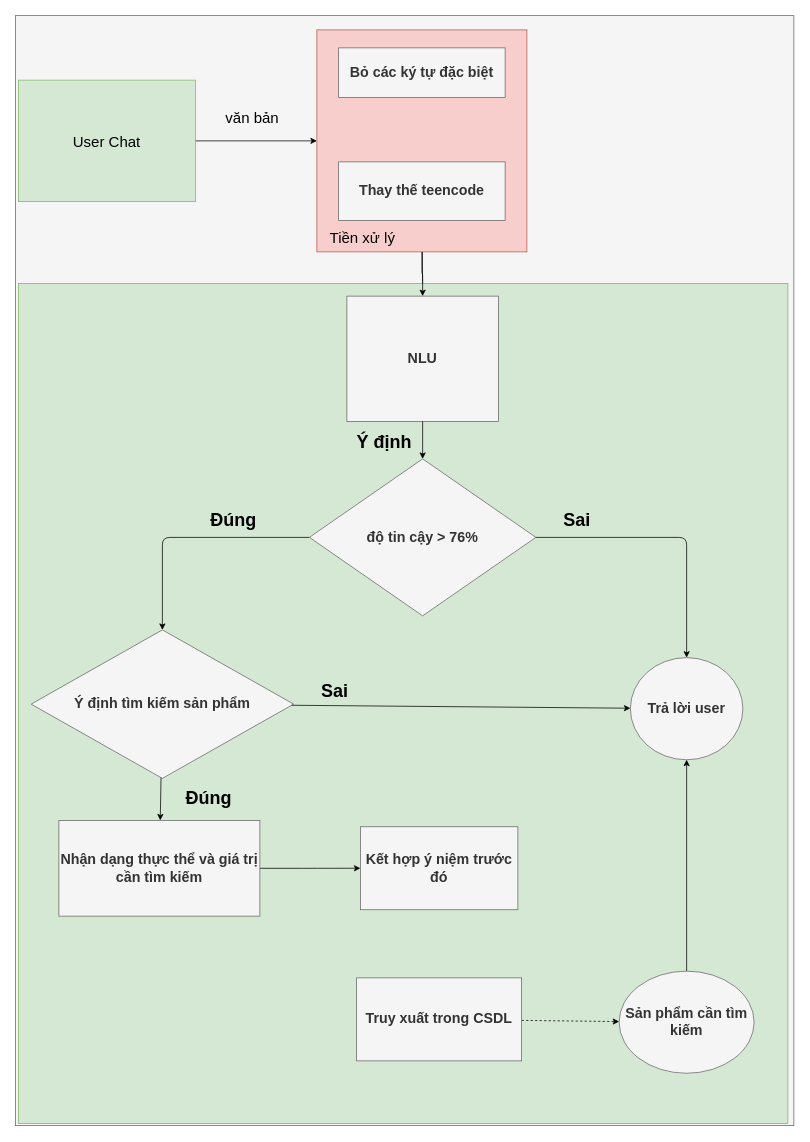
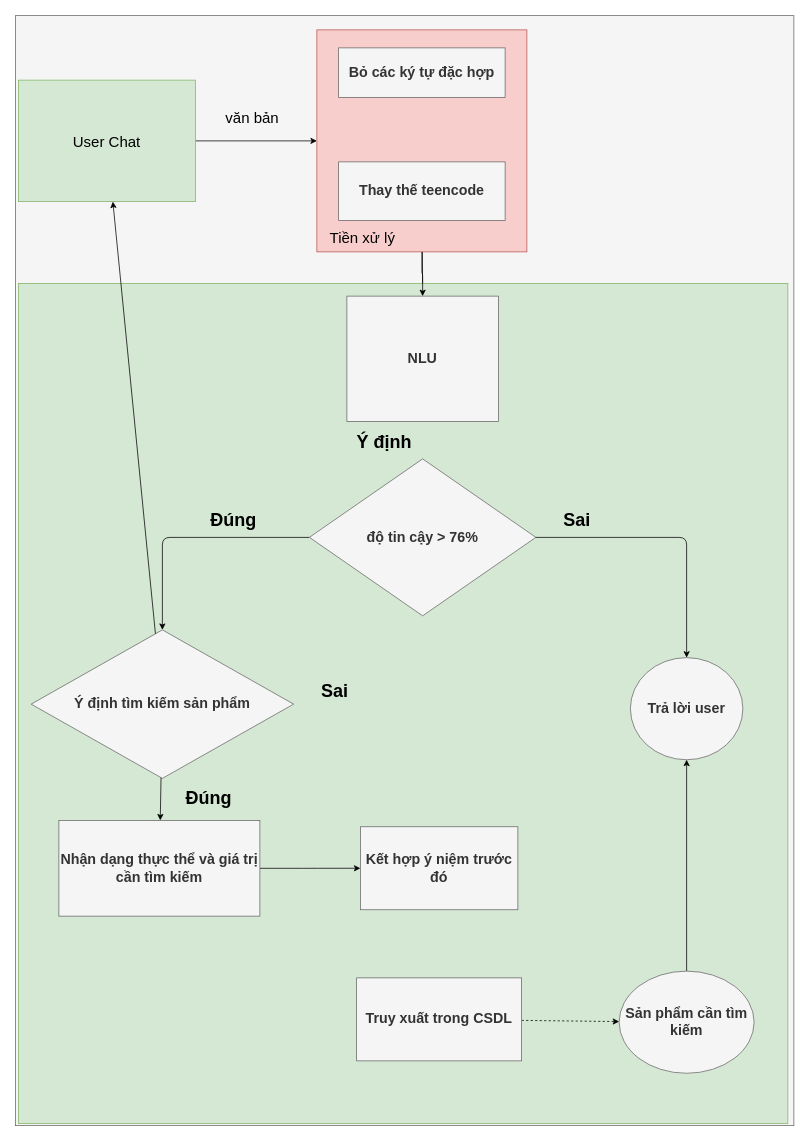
- <mxCell id="7" value="Bỏ các ký tự đặc biệt" style="whiteSpace=wrap;html=1;fillColor=#f5f5f5;strokeColor=#666666;fontSize=19;fontColor=#333333;fontStyle=1;" vertex="1" parent="1"><mxGeometry x="451" y="63" width="222" height="66" as="geometry" /></mxCell>
+ <mxCell id="7" value="Bỏ các ký tự đặc hợp" style="whiteSpace=wrap;html=1;fillColor=#f5f5f5;strokeColor=#666666;fontSize=19;fontColor=#333333;fontStyle=1;" vertex="1" parent="1"><mxGeometry x="451" y="63" width="222" height="66" as="geometry" /></mxCell>
- <mxCell id="12" value="" style="edgeStyle=none;html=1;fontColor=#000000;strokeColor=#000000;exitX=0.5;exitY=1;exitDx=0;exitDy=0;" edge="1" parent="1" source="11" target="14"><mxGeometry relative="1" as="geometry" /></mxCell>
- <mxCell id="17" value="" style="edgeStyle=none;html=1;fontColor=#000000;strokeColor=#000000;" edge="1" parent="1" source="15" target="16"><mxGeometry relative="1" as="geometry"><mxPoint x="812" y="966.876" as="targetPoint" /></mxGeometry></mxCell>
+ <mxCell id="17" value="" style="edgeStyle=none;html=1;fontColor=#000000;strokeColor=#000000;" edge="1" parent="1" source="15" target="4"><mxGeometry relative="1" as="geometry"><mxPoint x="812" y="966.876" as="targetPoint" /></mxGeometry></mxCell>
